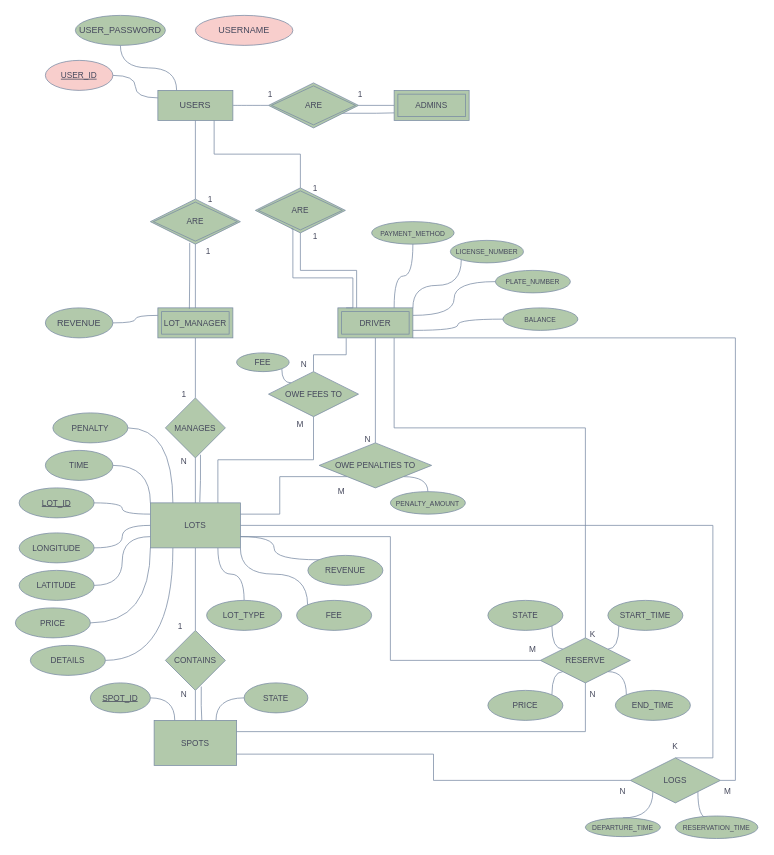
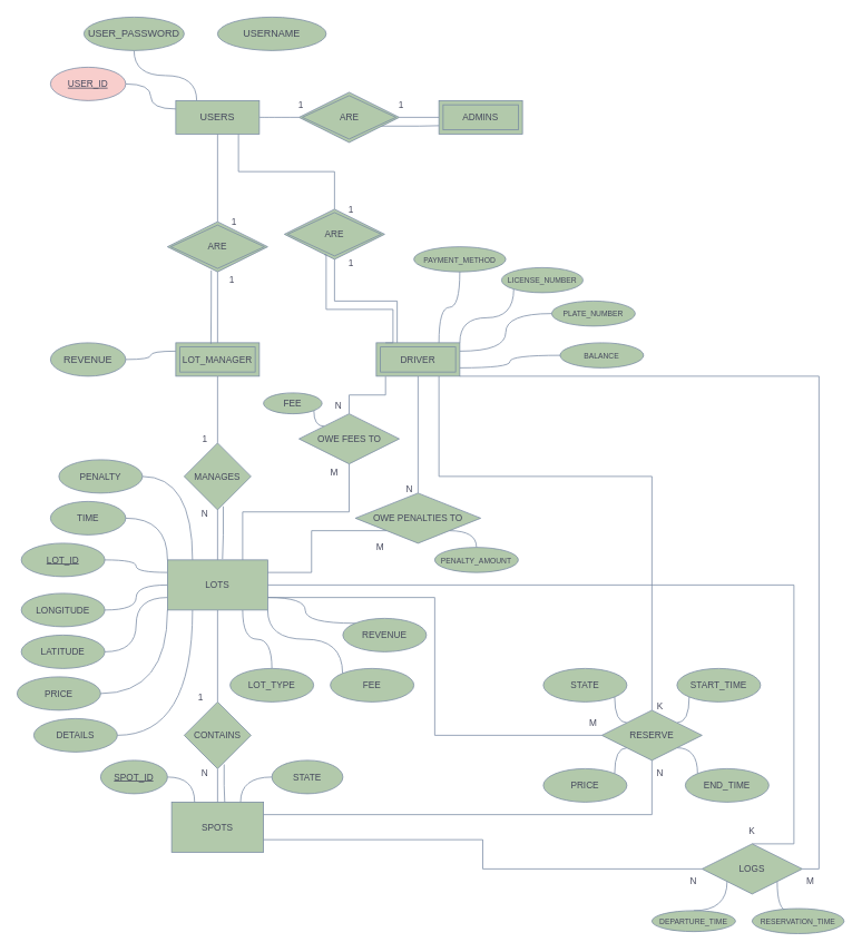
- <mxCell id="8" value="USERNAME" style="ellipse;whiteSpace=wrap;html=1;labelBackgroundColor=none;fillColor=#f8cecc;strokeColor=#788AA3;fontColor=#46495D;" vertex="1" parent="1"><mxGeometry x="260" y="20" width="130" height="40" as="geometry" /></mxCell>
+ <mxCell id="8" value="USERNAME" style="ellipse;whiteSpace=wrap;html=1;labelBackgroundColor=none;fillColor=#B2C9AB;strokeColor=#788AA3;fontColor=#46495D;" vertex="1" parent="1"><mxGeometry x="260" y="20" width="130" height="40" as="geometry" /></mxCell>
